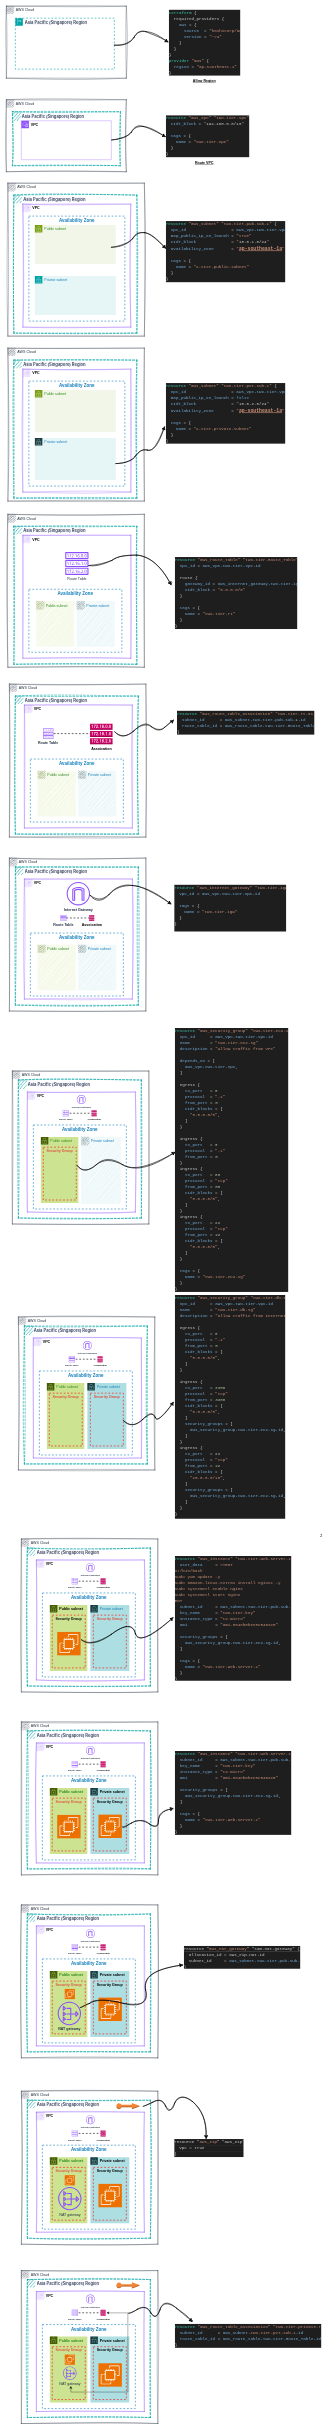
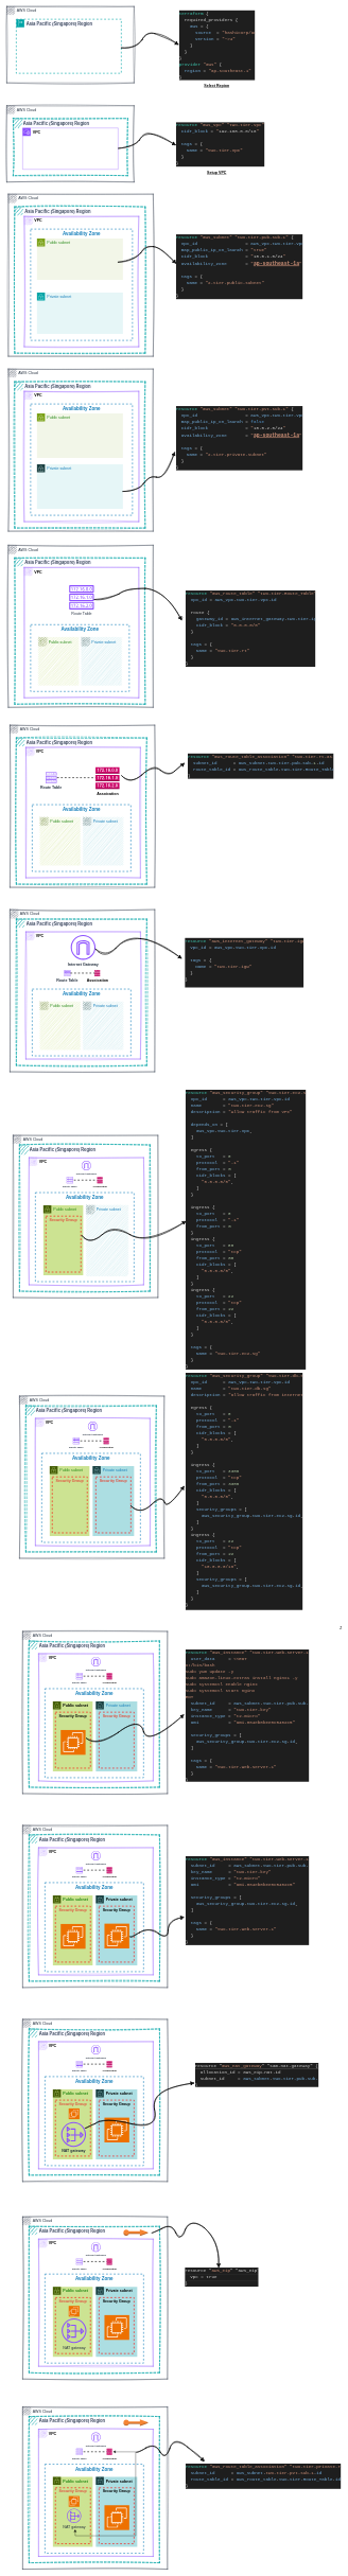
- <mxCell id="117" value="Allow Region" style="text;html=1;align=center;verticalAlign=middle;whiteSpace=wrap;rounded=0;fontStyle=5" parent="1" vertex="1"><mxGeometry x="635" y="255" width="90" height="30" as="geometry" /></mxCell>
+ <mxCell id="117" value="Select Region" style="text;html=1;align=center;verticalAlign=middle;whiteSpace=wrap;rounded=0;fontStyle=5" parent="1" vertex="1"><mxGeometry x="635" y="255" width="90" height="30" as="geometry" /></mxCell>
- <mxCell id="7" value="Route VPC" style="text;html=1;align=center;verticalAlign=middle;whiteSpace=wrap;rounded=0;fontStyle=5" parent="1" vertex="1"><mxGeometry x="635" y="527" width="90" height="30" as="geometry" /></mxCell>
+ <mxCell id="7" value="Setup VPC" style="text;html=1;align=center;verticalAlign=middle;whiteSpace=wrap;rounded=0;fontStyle=5" parent="1" vertex="1"><mxGeometry x="635" y="527" width="90" height="30" as="geometry" /></mxCell>
